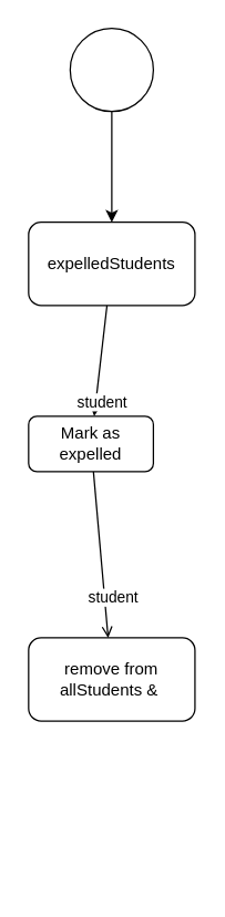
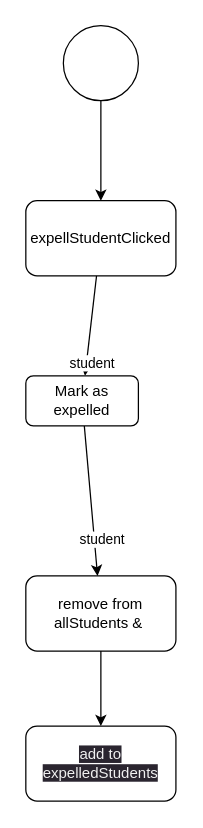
- <mxCell id="6" value="expelledStudents" style="rounded=1;whiteSpace=wrap;html=1;" parent="1" vertex="1"><mxGeometry x="20" y="160" width="120" height="60" as="geometry" /></mxCell>
+ <mxCell id="6" value="expellStudentClicked" style="rounded=1;whiteSpace=wrap;html=1;" parent="1" vertex="1"><mxGeometry x="20" y="160" width="120" height="60" as="geometry" /></mxCell>
- <mxCell id="7" value="" style="edgeStyle=none;html=1;endArrow=open;" parent="1" source="8" target="10" edge="1"><mxGeometry relative="1" as="geometry" /></mxCell>
+ <mxCell id="7" value="" style="edgeStyle=none;html=1;" parent="1" source="8" target="10" edge="1"><mxGeometry relative="1" as="geometry" /></mxCell>
+ <mxCell id="9" value="" style="edgeStyle=none;html=1;" edge="1" parent="1" source="10" target="12"><mxGeometry relative="1" as="geometry" /></mxCell>
+ <mxCell id="12" value="&lt;meta charset=&quot;utf-8&quot;&gt;&lt;span style=&quot;color: rgb(240, 240, 240); font-family: Helvetica; font-size: 12px; font-style: normal; font-variant-ligatures: normal; font-variant-caps: normal; font-weight: 400; letter-spacing: normal; orphans: 2; text-align: center; text-indent: 0px; text-transform: none; widows: 2; word-spacing: 0px; -webkit-text-stroke-width: 0px; background-color: rgb(42, 37, 47); text-decoration-thickness: initial; text-decoration-style: initial; text-decoration-color: initial; float: none; display: inline !important;&quot;&gt;add to expelledStudents&lt;/span&gt;" style="rounded=1;whiteSpace=wrap;html=1;" vertex="1" parent="1"><mxGeometry x="20" y="580" width="120" height="60" as="geometry" /></mxCell>
